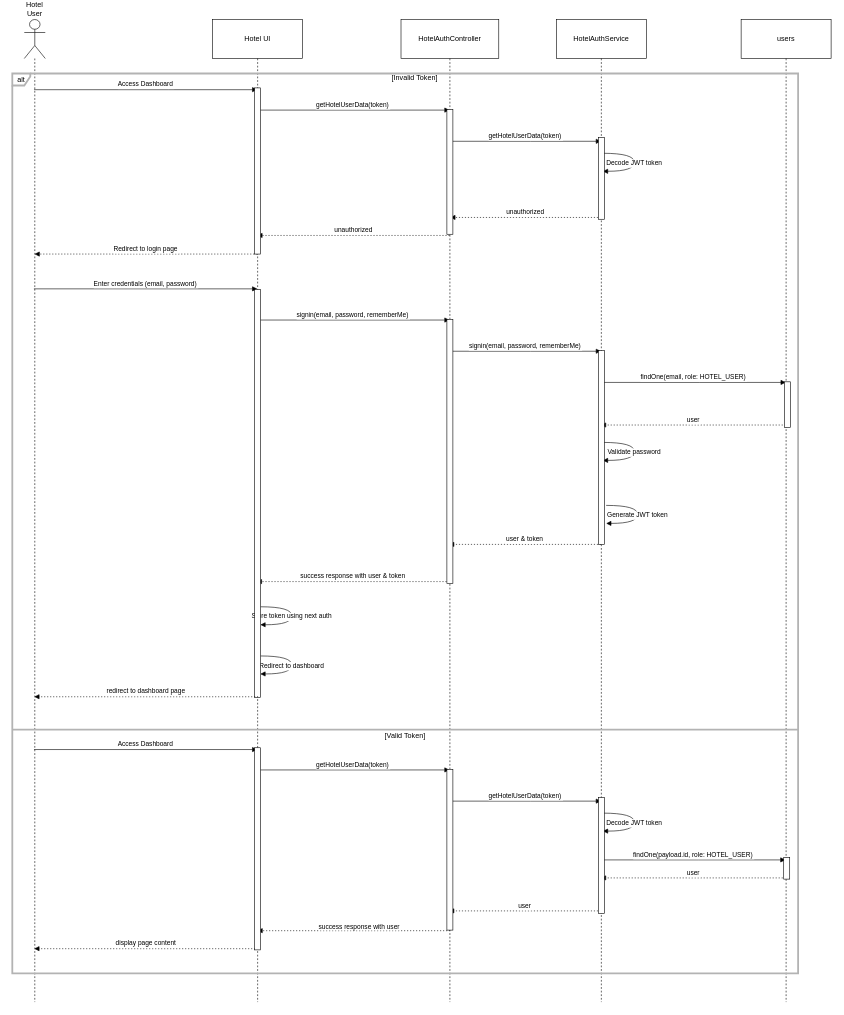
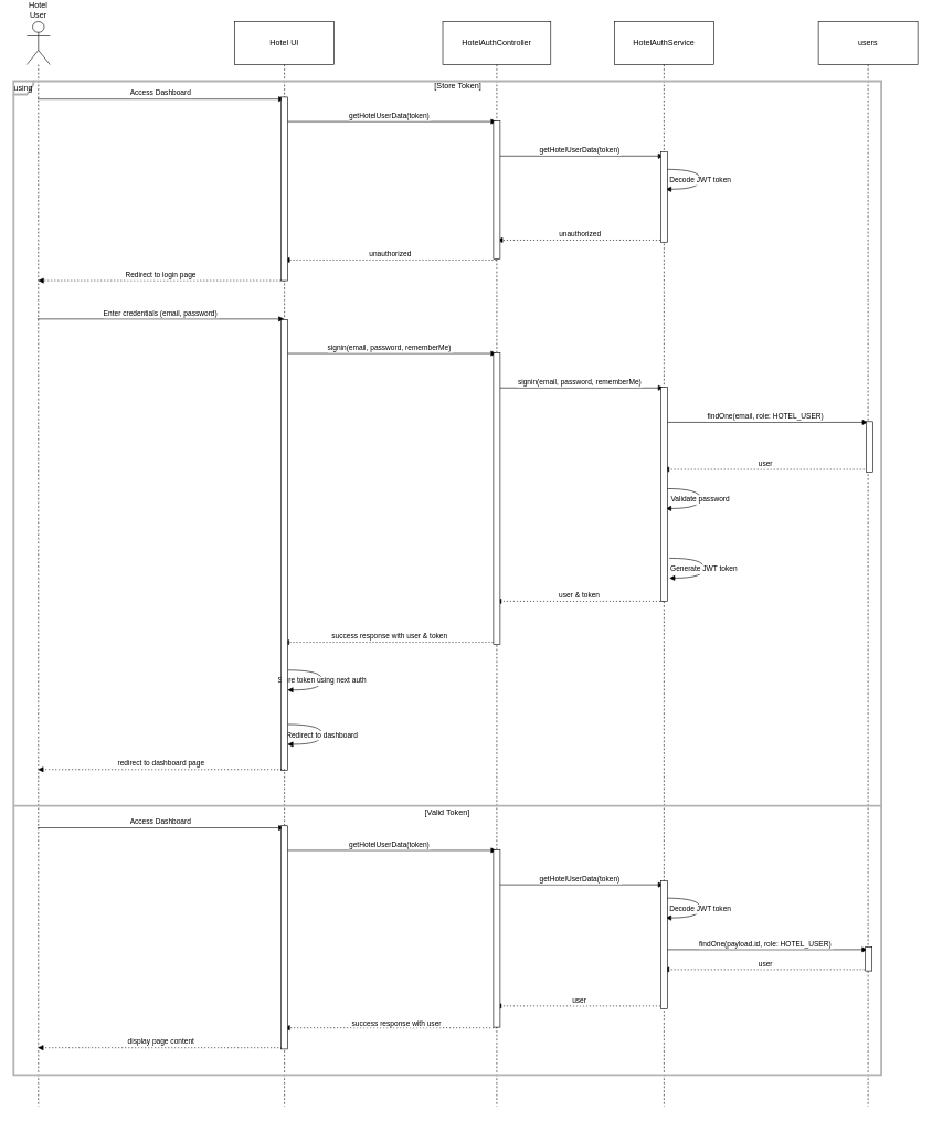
- <mxCell id="23" value="[Invalid Token]" style="text;strokeColor=none;fillColor=none;align=center;verticalAlign=middle;whiteSpace=wrap;" vertex="1" parent="22"><mxGeometry x="32.03" width="1277.97" height="16.393" as="geometry" /></mxCell>
+ <mxCell id="23" value="[Store Token]" style="text;strokeColor=none;fillColor=none;align=center;verticalAlign=middle;whiteSpace=wrap;" vertex="1" parent="22"><mxGeometry x="32.03" width="1277.97" height="16.393" as="geometry" /></mxCell>
- <mxCell id="22" value="alt" style="shape=umlFrame;pointerEvents=0;dropTarget=0;strokeColor=#B3B3B3;height=20;width=30;strokeWidth=3;" vertex="1" parent="1"><mxGeometry x="20" y="110" width="1310" height="1500" as="geometry" /></mxCell>
+ <mxCell id="22" value="using" style="shape=umlFrame;pointerEvents=0;dropTarget=0;strokeColor=#B3B3B3;height=20;width=30;strokeWidth=3;" vertex="1" parent="1"><mxGeometry x="20" y="110" width="1310" height="1500" as="geometry" /></mxCell>
